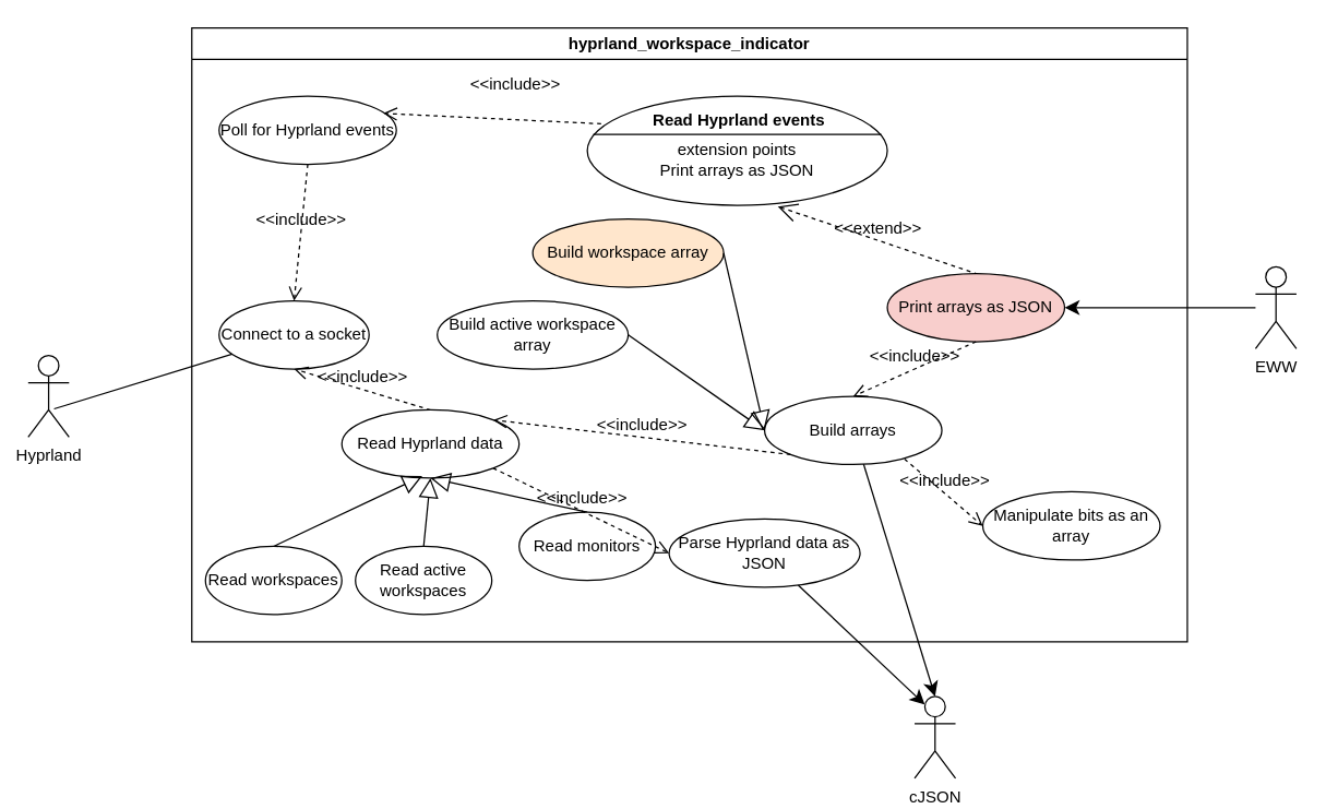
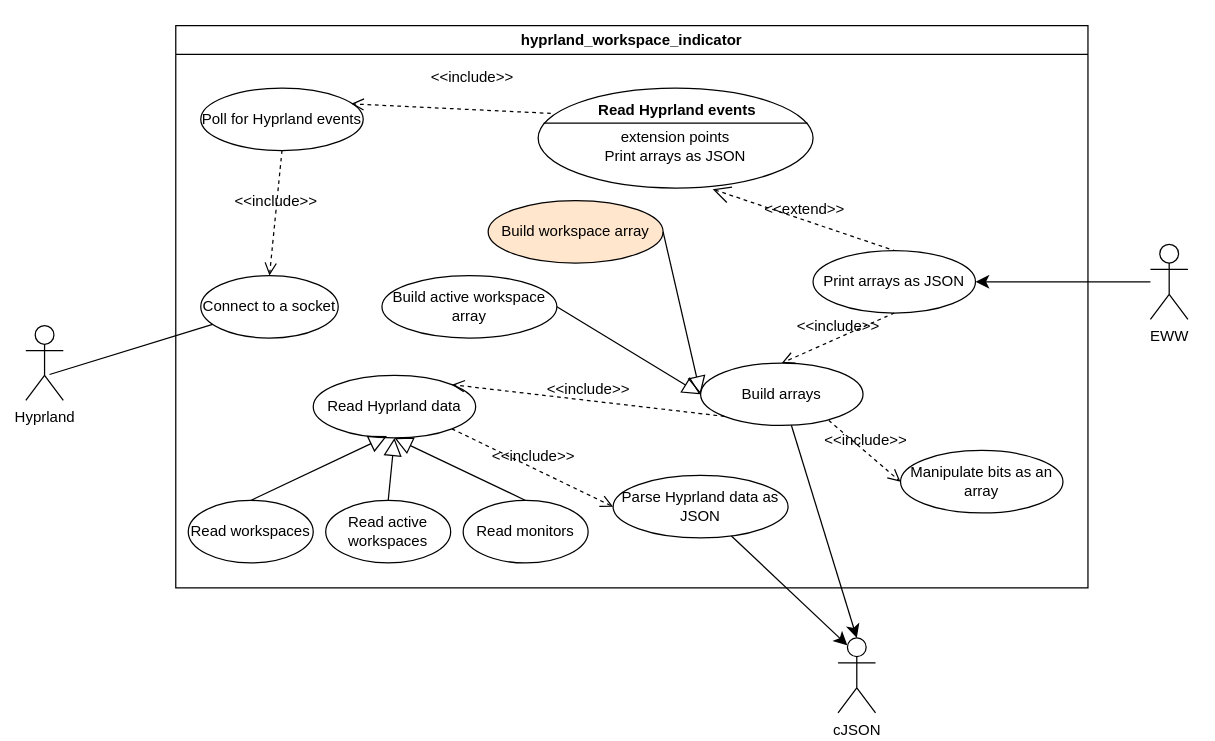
- <mxCell id="25" value="Print arrays as JSON" style="ellipse;whiteSpace=wrap;html=1;fillColor=#f8cecc;" vertex="1" parent="2"><mxGeometry x="510" y="180" width="130" height="50" as="geometry" /></mxCell>
+ <mxCell id="25" value="Print arrays as JSON" style="ellipse;whiteSpace=wrap;html=1;" vertex="1" parent="2"><mxGeometry x="510" y="180" width="130" height="50" as="geometry" /></mxCell>
- <mxCell id="21" value="Build active workspace array" style="ellipse;whiteSpace=wrap;html=1;" vertex="1" parent="2"><mxGeometry x="180" y="200" width="140" height="50" as="geometry" /></mxCell>
+ <mxCell id="21" value="Build active workspace array" style="ellipse;whiteSpace=wrap;html=1;" vertex="1" parent="2"><mxGeometry x="165" y="200" width="140" height="50" as="geometry" /></mxCell>
- <mxCell id="12" value="&amp;lt;&amp;lt;include&amp;gt;&amp;gt;" style="edgeStyle=none;html=1;endArrow=open;verticalAlign=bottom;dashed=1;labelBackgroundColor=none;rounded=0;fontSize=12;startSize=8;endSize=8;curved=1;entryX=0.5;entryY=1;entryDx=0;entryDy=0;exitX=0.5;exitY=0;exitDx=0;exitDy=0;" edge="1" parent="2" source="3" target="4"><mxGeometry x="-0.005" width="160" relative="1" as="geometry"><mxPoint x="-160" y="360" as="sourcePoint" /><mxPoint y="360" as="targetPoint" /><mxPoint as="offset" /></mxGeometry></mxCell>
- <mxCell id="8" value="Read monitors" style="ellipse;whiteSpace=wrap;html=1;" vertex="1" parent="2"><mxGeometry x="240" y="355" width="100" height="50" as="geometry" /></mxCell>
+ <mxCell id="8" value="Read monitors" style="ellipse;whiteSpace=wrap;html=1;" vertex="1" parent="2"><mxGeometry x="230" y="380" width="100" height="50" as="geometry" /></mxCell>
